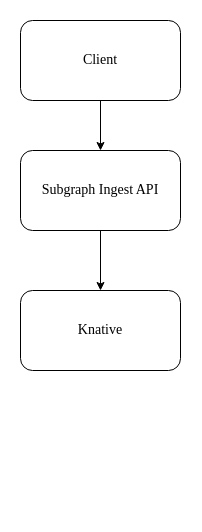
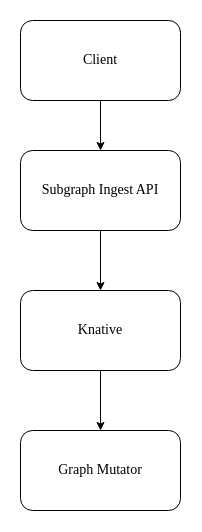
+ <mxCell id="6" style="edgeStyle=none;html=1;entryX=0.5;entryY=0;entryDx=0;entryDy=0;fontFamily=Comic Sans MS;fontSize=14;" edge="1" parent="1" source="7" target="8"><mxGeometry relative="1" as="geometry" /></mxCell>
+ <mxCell id="8" value="&lt;font face=&quot;Comic Sans MS&quot; style=&quot;font-size: 14px&quot;&gt;Graph Mutator&lt;/font&gt;" style="rounded=1;whiteSpace=wrap;html=1;" vertex="1" parent="1"><mxGeometry x="20" y="430" width="160" height="80" as="geometry" /></mxCell>
